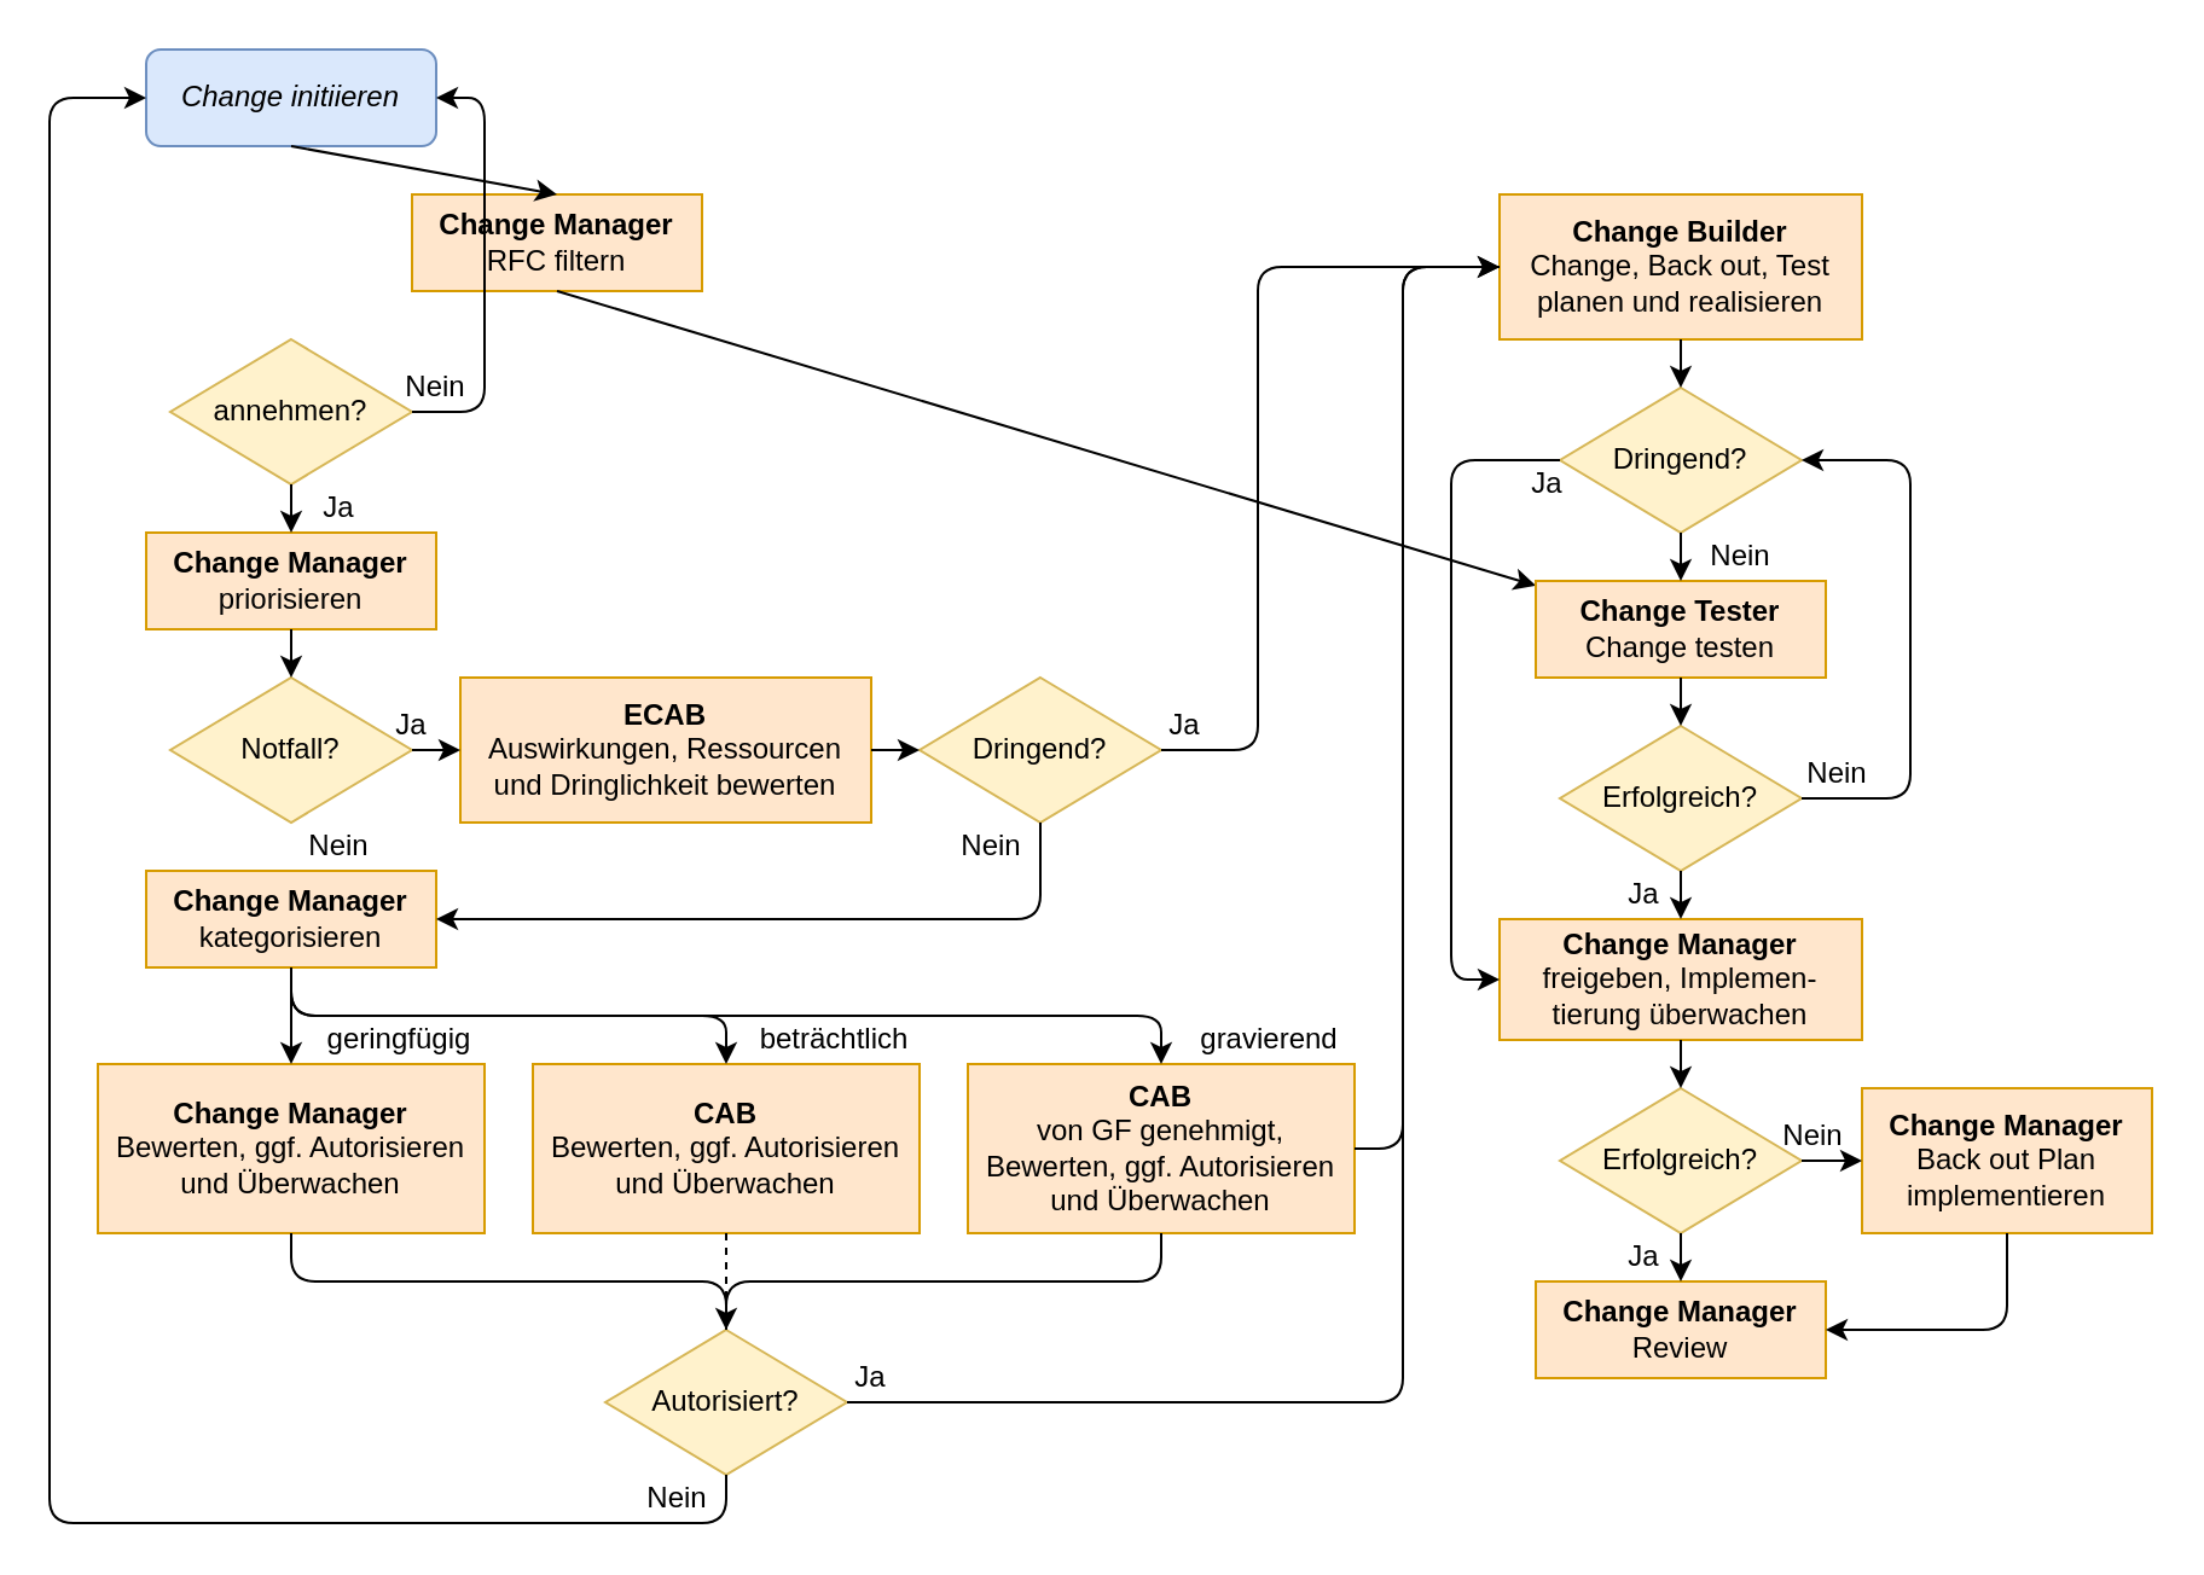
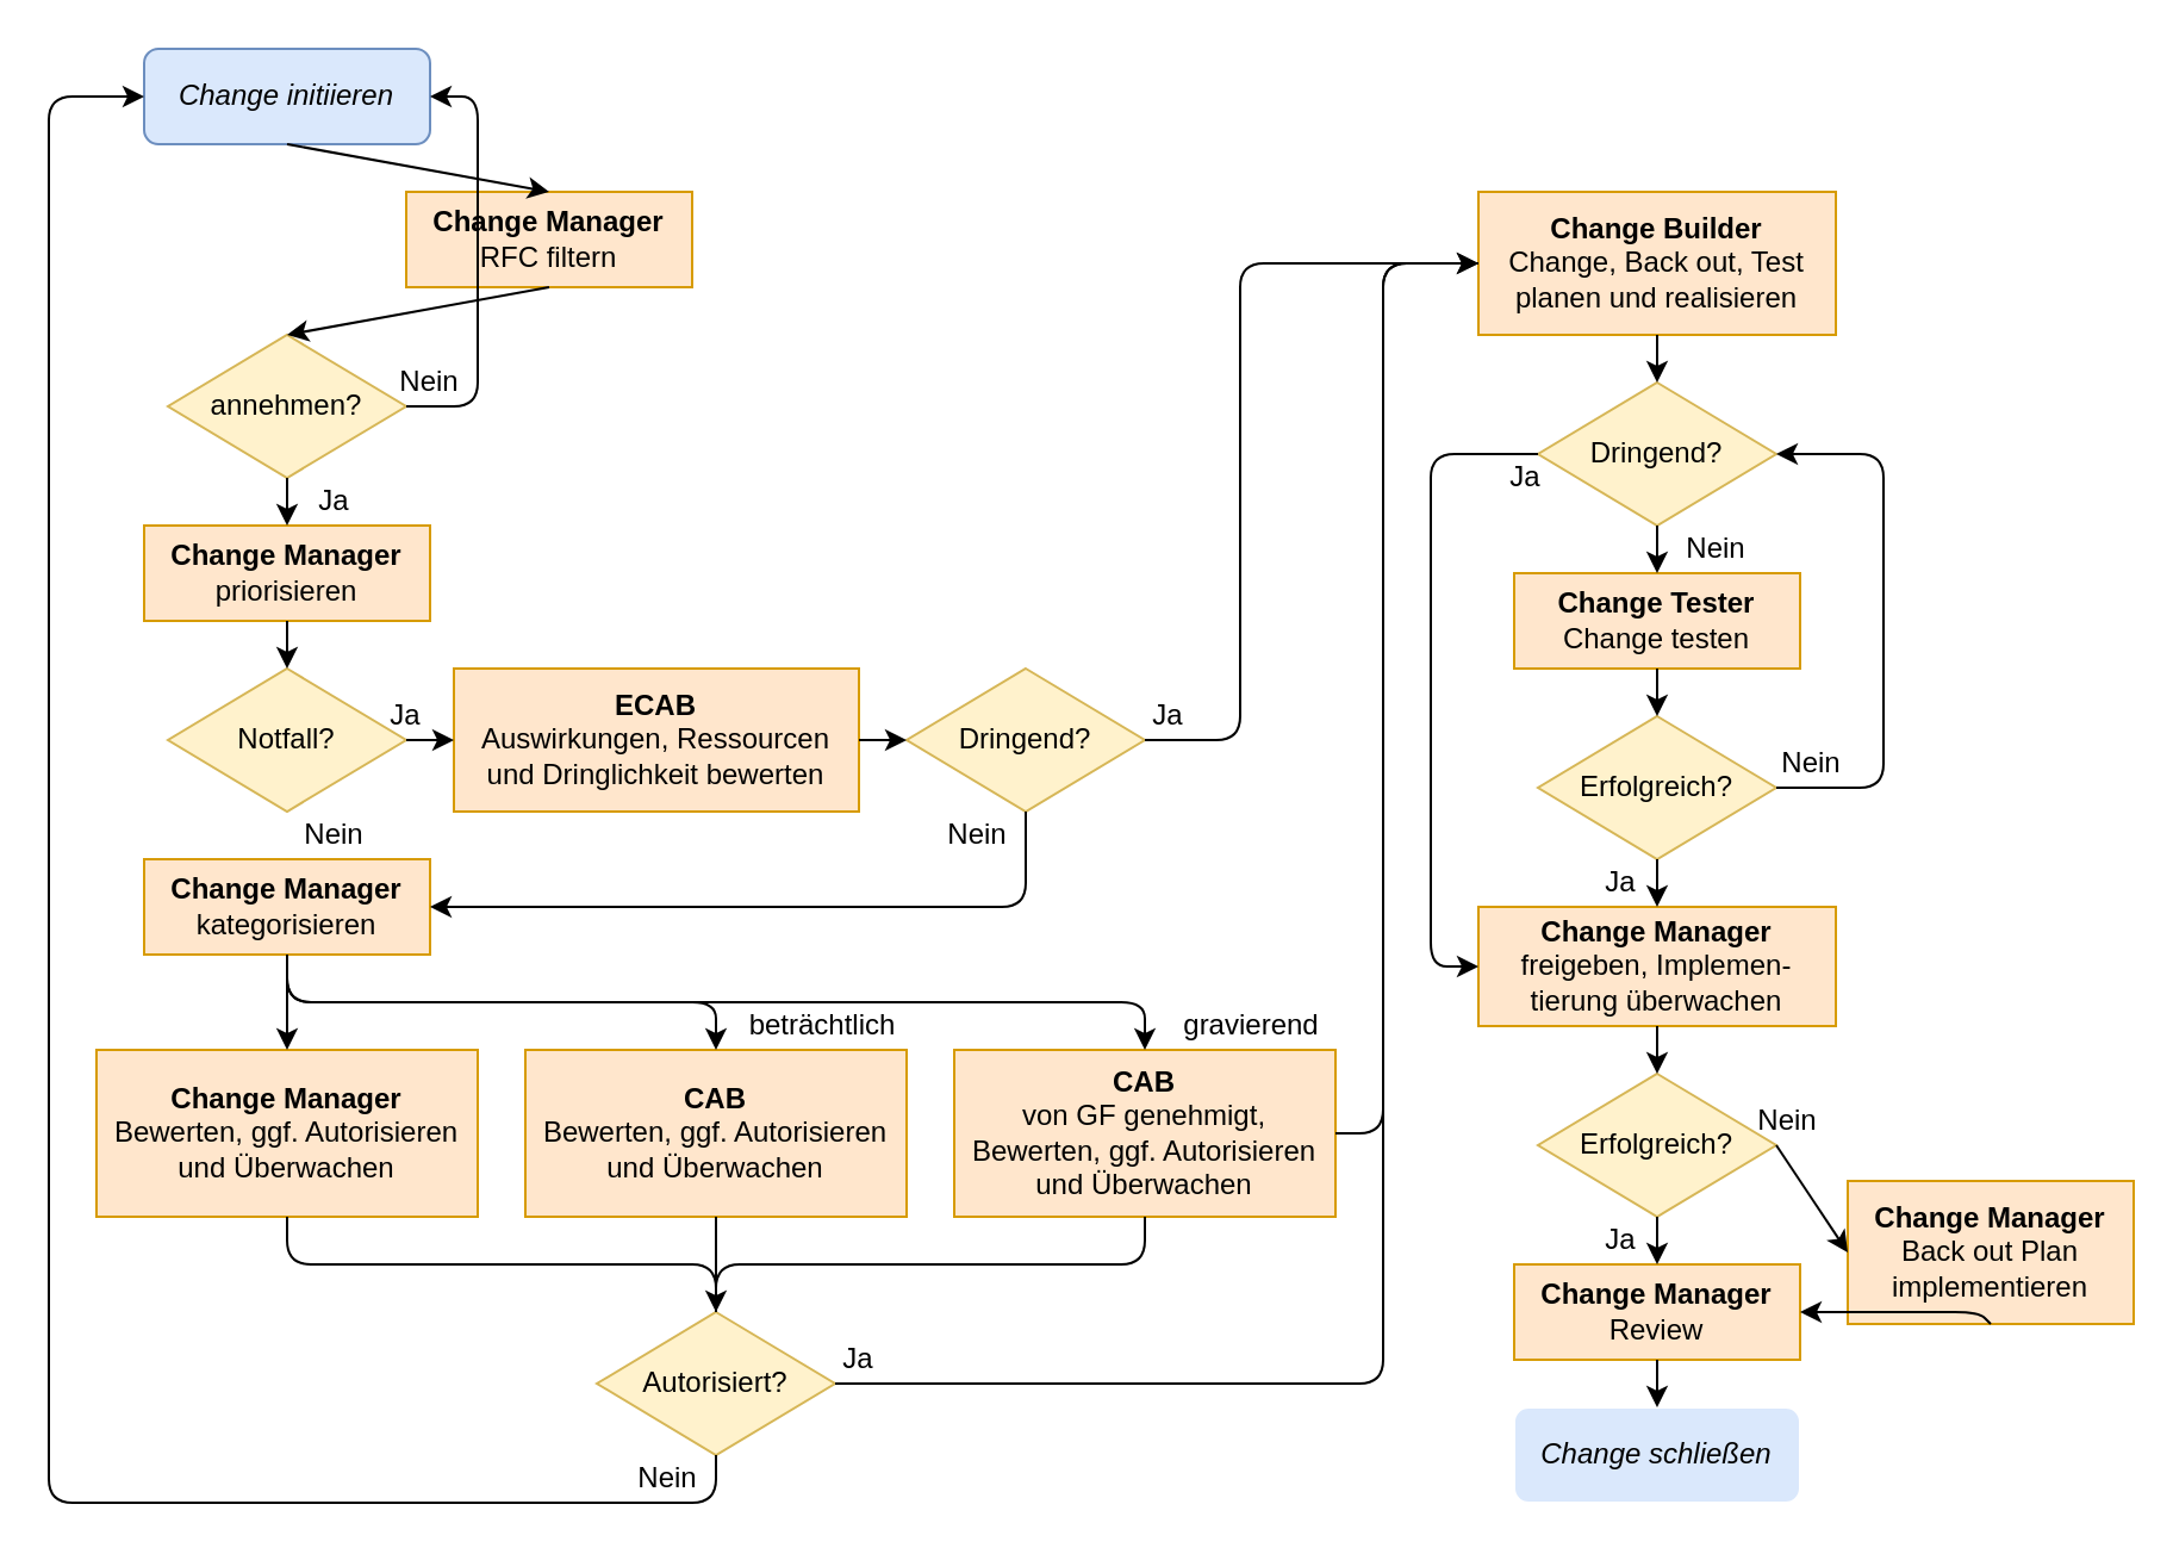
- <mxCell id="10" value="" style="endArrow=classic;html=1;exitX=0.5;exitY=1;exitDx=0;exitDy=0;" parent="1" source="3" target="34" edge="1"><mxGeometry width="50" height="50" relative="1" as="geometry"><mxPoint x="270" y="130" as="sourcePoint" /><mxPoint x="320" y="80" as="targetPoint" /></mxGeometry></mxCell>
+ <mxCell id="10" value="" style="endArrow=classic;html=1;exitX=0.5;exitY=1;exitDx=0;exitDy=0;entryX=0.5;entryY=0;entryDx=0;entryDy=0;" parent="1" source="3" target="4" edge="1"><mxGeometry width="50" height="50" relative="1" as="geometry"><mxPoint x="270" y="130" as="sourcePoint" /><mxPoint x="320" y="80" as="targetPoint" /></mxGeometry></mxCell>
- <mxCell id="51" value="geringfügig" style="text;html=1;strokeColor=none;align=center;verticalAlign=middle;whiteSpace=wrap;rounded=0;" parent="1" vertex="1"><mxGeometry x="130" y="420" width="70" height="20" as="geometry" /></mxCell>
- <mxCell id="45" value="&lt;b&gt;Change Manager&lt;/b&gt;&lt;br&gt;Back out Plan implementieren" style="rounded=0;whiteSpace=wrap;html=1;strokeColor=#d79b00;fillColor=#ffe6cc;" parent="1" vertex="1"><mxGeometry x="770" y="450" width="120" height="60" as="geometry" /></mxCell>
+ <mxCell id="45" value="&lt;b&gt;Change Manager&lt;/b&gt;&lt;br&gt;Back out Plan implementieren" style="rounded=0;whiteSpace=wrap;html=1;strokeColor=#d79b00;fillColor=#ffe6cc;" parent="1" vertex="1"><mxGeometry x="775" y="495" width="120" height="60" as="geometry" /></mxCell>
- <mxCell id="25" value="" style="endArrow=classic;html=1;exitX=0.5;exitY=1;exitDx=0;exitDy=0;entryX=0.5;entryY=0;entryDx=0;entryDy=0;dashed=1;" parent="1" source="19" target="24" edge="1"><mxGeometry width="50" height="50" relative="1" as="geometry"><mxPoint x="180" y="610" as="sourcePoint" /><mxPoint x="230" y="560" as="targetPoint" /></mxGeometry></mxCell>
+ <mxCell id="25" value="" style="endArrow=classic;html=1;exitX=0.5;exitY=1;exitDx=0;exitDy=0;entryX=0.5;entryY=0;entryDx=0;entryDy=0;" parent="1" source="19" target="24" edge="1"><mxGeometry width="50" height="50" relative="1" as="geometry"><mxPoint x="180" y="610" as="sourcePoint" /><mxPoint x="230" y="560" as="targetPoint" /></mxGeometry></mxCell>
+ <mxCell id="50" value="" style="endArrow=classic;html=1;exitX=0.5;exitY=1;exitDx=0;exitDy=0;entryX=0.5;entryY=0;entryDx=0;entryDy=0;" parent="1" source="44" target="49" edge="1"><mxGeometry width="50" height="50" relative="1" as="geometry"><mxPoint x="830" y="650" as="sourcePoint" /><mxPoint x="880" y="600" as="targetPoint" /></mxGeometry></mxCell>
+ <mxCell id="49" value="&lt;span&gt;Change schließen&lt;/span&gt;" style="rounded=1;whiteSpace=wrap;html=1;fontStyle=2;fillColor=#dae8fc;strokeColor=#FFFFFF;" parent="1" vertex="1"><mxGeometry x="635" y="590" width="120" height="40" as="geometry" /></mxCell>
